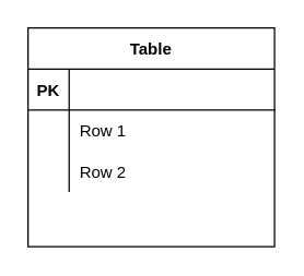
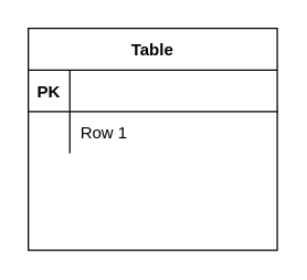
- <mxCell id="10" value="Row 2" style="shape=partialRectangle;connectable=0;fillColor=none;top=0;left=0;bottom=0;right=0;align=left;spacingLeft=6;overflow=hidden;" vertex="1" parent="8"><mxGeometry x="30" width="150" height="30" as="geometry" /></mxCell>
